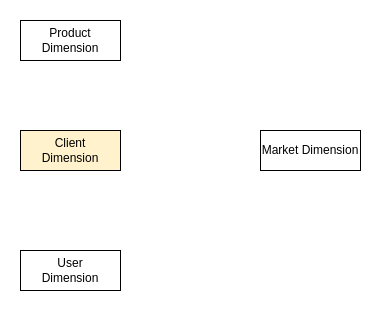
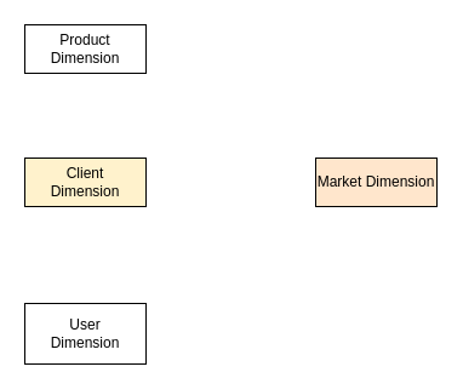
- <mxCell id="4" value="Market Dimension&lt;br&gt;" style="whiteSpace=wrap;html=1;align=center;" vertex="1" parent="1"><mxGeometry x="260" y="130" width="100" height="40" as="geometry" /></mxCell>
+ <mxCell id="4" value="Market Dimension&lt;br&gt;" style="whiteSpace=wrap;html=1;align=center;fillColor=#ffe6cc;" vertex="1" parent="1"><mxGeometry x="260" y="130" width="100" height="40" as="geometry" /></mxCell>
- <mxCell id="5" value="User&lt;br&gt;Dimension&lt;br&gt;" style="whiteSpace=wrap;html=1;align=center;" vertex="1" parent="1"><mxGeometry x="20" y="250" width="100" height="40" as="geometry" /></mxCell>
+ <mxCell id="5" value="User&lt;br&gt;Dimension&lt;br&gt;" style="whiteSpace=wrap;html=1;align=center;" vertex="1" parent="1"><mxGeometry x="20" y="250" width="100" height="50" as="geometry" /></mxCell>
